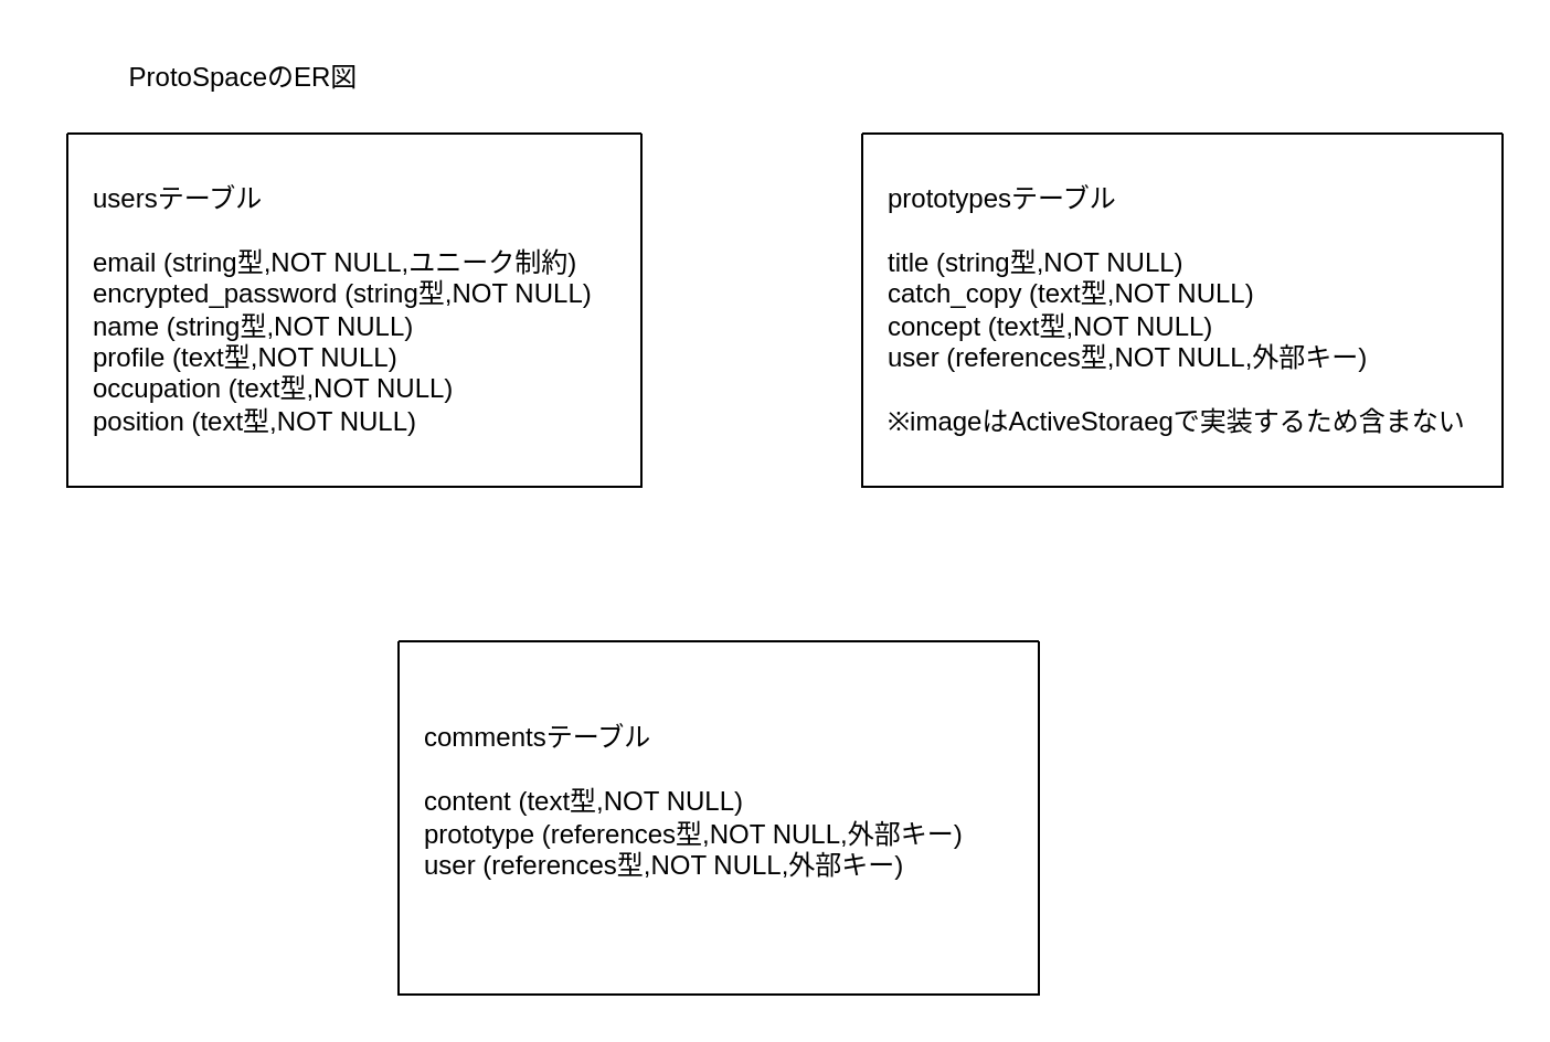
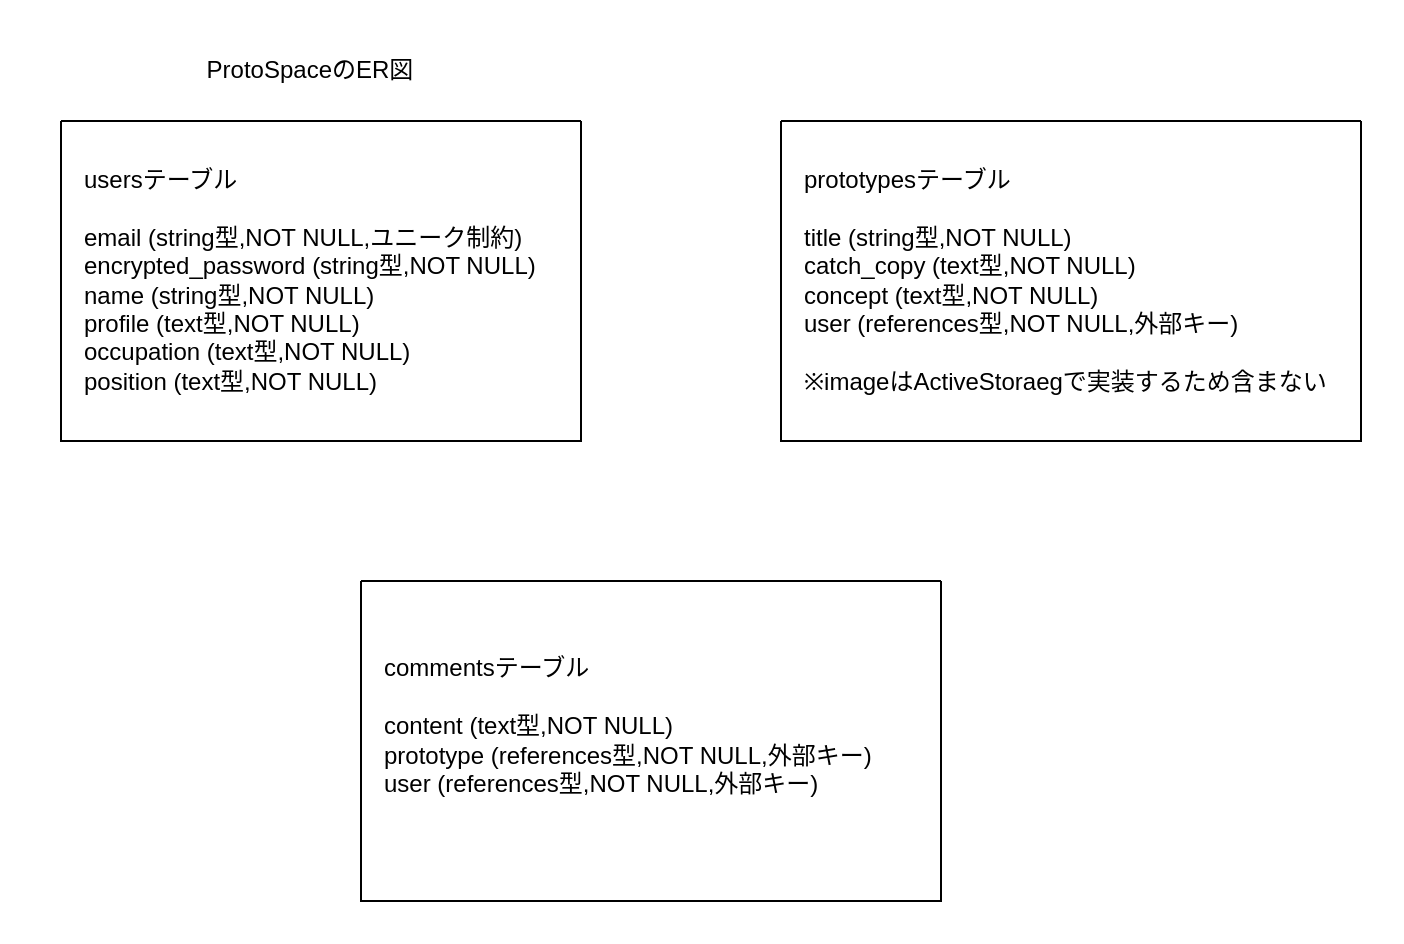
- <mxCell id="2" value="ProtoSpaceのER図" style="text;html=1;strokeColor=none;fillColor=none;align=center;verticalAlign=middle;whiteSpace=wrap;rounded=0;" vertex="1" parent="1"><mxGeometry x="20" y="20" width="180" height="30" as="geometry" /></mxCell>
+ <mxCell id="2" value="ProtoSpaceのER図" style="text;html=1;strokeColor=none;fillColor=none;align=center;verticalAlign=middle;whiteSpace=wrap;rounded=0;" vertex="1" parent="1"><mxGeometry x="65" y="20" width="180" height="30" as="geometry" /></mxCell>
